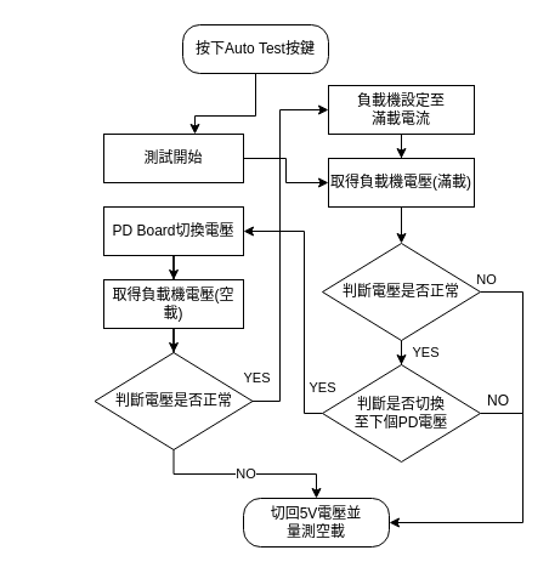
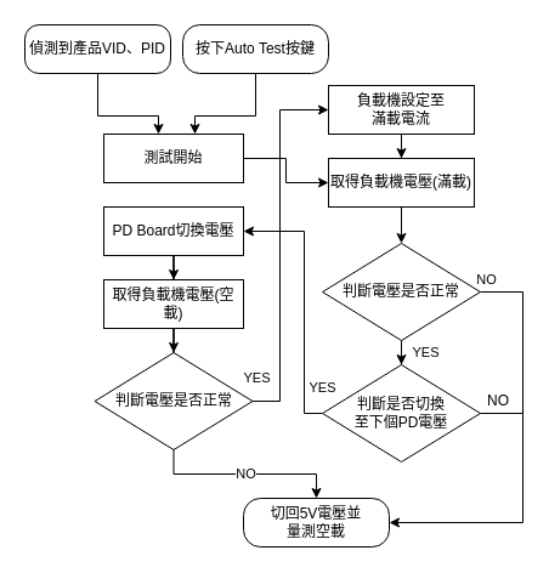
+ <mxCell id="9" value="偵測到產品VID、PID" style="rounded=1;whiteSpace=wrap;html=1;fontSize=12;glass=0;strokeWidth=1;shadow=0;arcSize=29;" vertex="1" parent="1"><mxGeometry x="20" y="20" width="120" height="40" as="geometry" /></mxCell>
+ <mxCell id="8" value="" style="edgeStyle=orthogonalEdgeStyle;rounded=0;orthogonalLoop=1;jettySize=auto;html=1;" edge="1" parent="1" source="9" target="5"><mxGeometry relative="1" as="geometry"><Array as="points"><mxPoint x="80" y="95" /><mxPoint x="130" y="95" /></Array></mxGeometry></mxCell>
